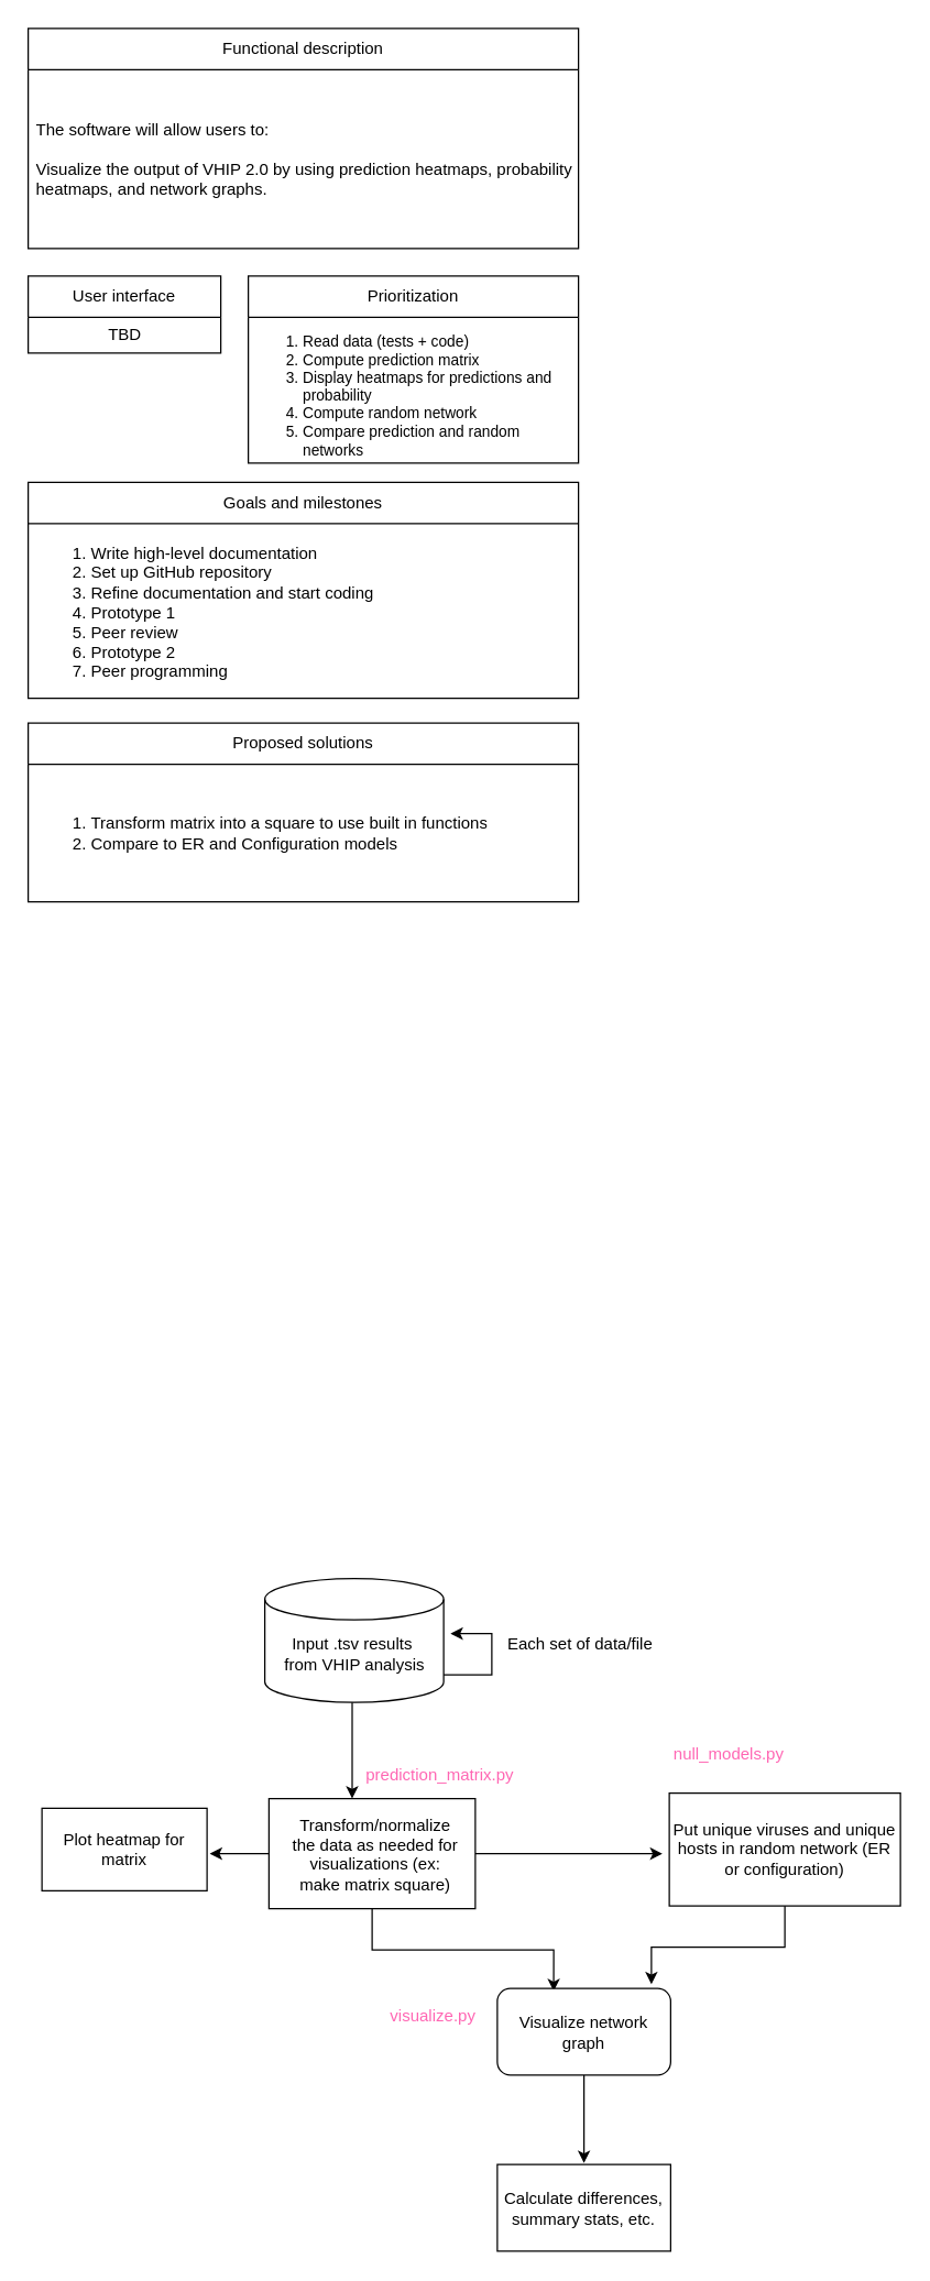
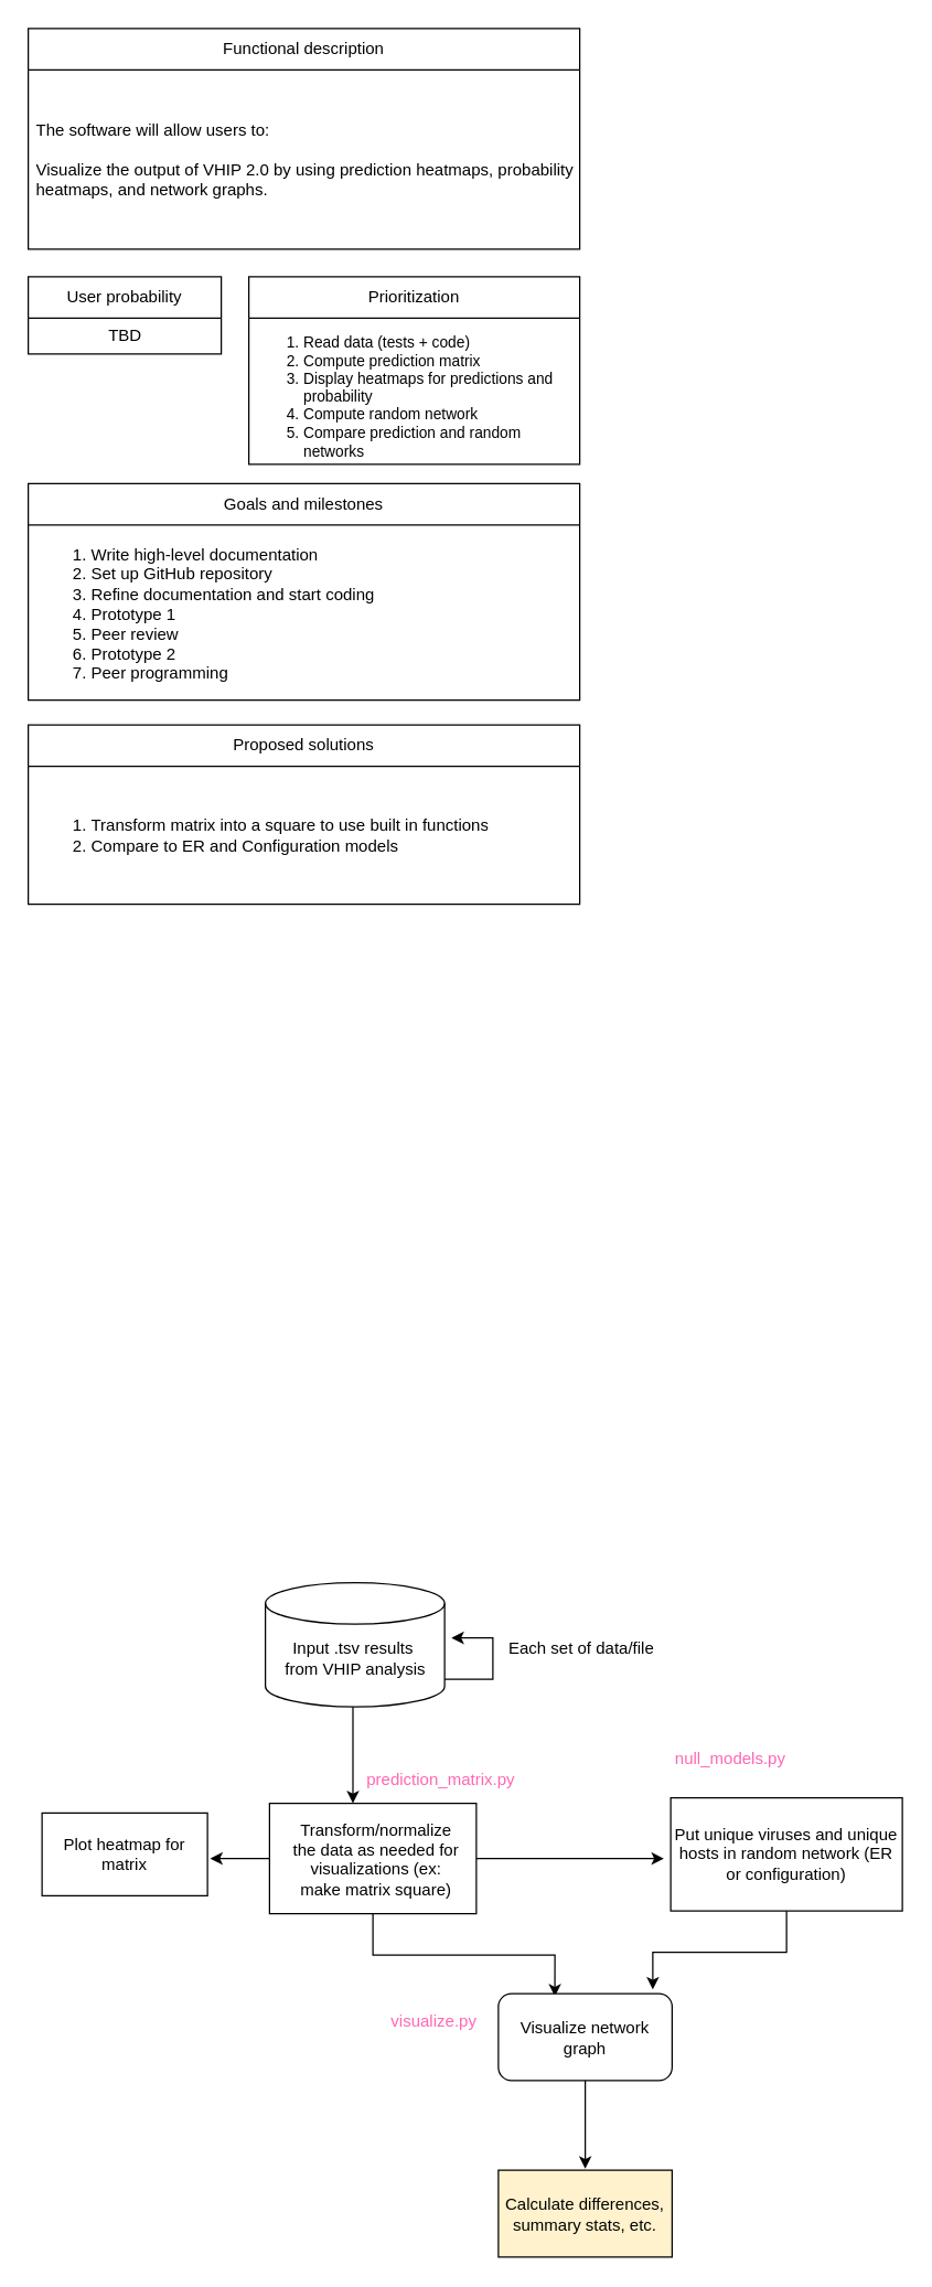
- <mxCell id="4" value="User interface" style="swimlane;fontStyle=0;childLayout=stackLayout;horizontal=1;startSize=30;horizontalStack=0;resizeParent=1;resizeParentMax=0;resizeLast=0;collapsible=1;marginBottom=0;whiteSpace=wrap;html=1;" parent="1" vertex="1"><mxGeometry x="20" y="200" width="140" height="56" as="geometry" /></mxCell>
+ <mxCell id="4" value="User probability" style="swimlane;fontStyle=0;childLayout=stackLayout;horizontal=1;startSize=30;horizontalStack=0;resizeParent=1;resizeParentMax=0;resizeLast=0;collapsible=1;marginBottom=0;whiteSpace=wrap;html=1;" parent="1" vertex="1"><mxGeometry x="20" y="200" width="140" height="56" as="geometry" /></mxCell>
- <mxCell id="27" value="Calculate differences, summary stats, etc." style="rounded=0;whiteSpace=wrap;html=1;" parent="1" vertex="1"><mxGeometry x="361" y="1573" width="126" height="63" as="geometry" /></mxCell>
+ <mxCell id="27" value="Calculate differences, summary stats, etc." style="rounded=0;whiteSpace=wrap;html=1;fillColor=#fff2cc;" parent="1" vertex="1"><mxGeometry x="361" y="1573" width="126" height="63" as="geometry" /></mxCell>
